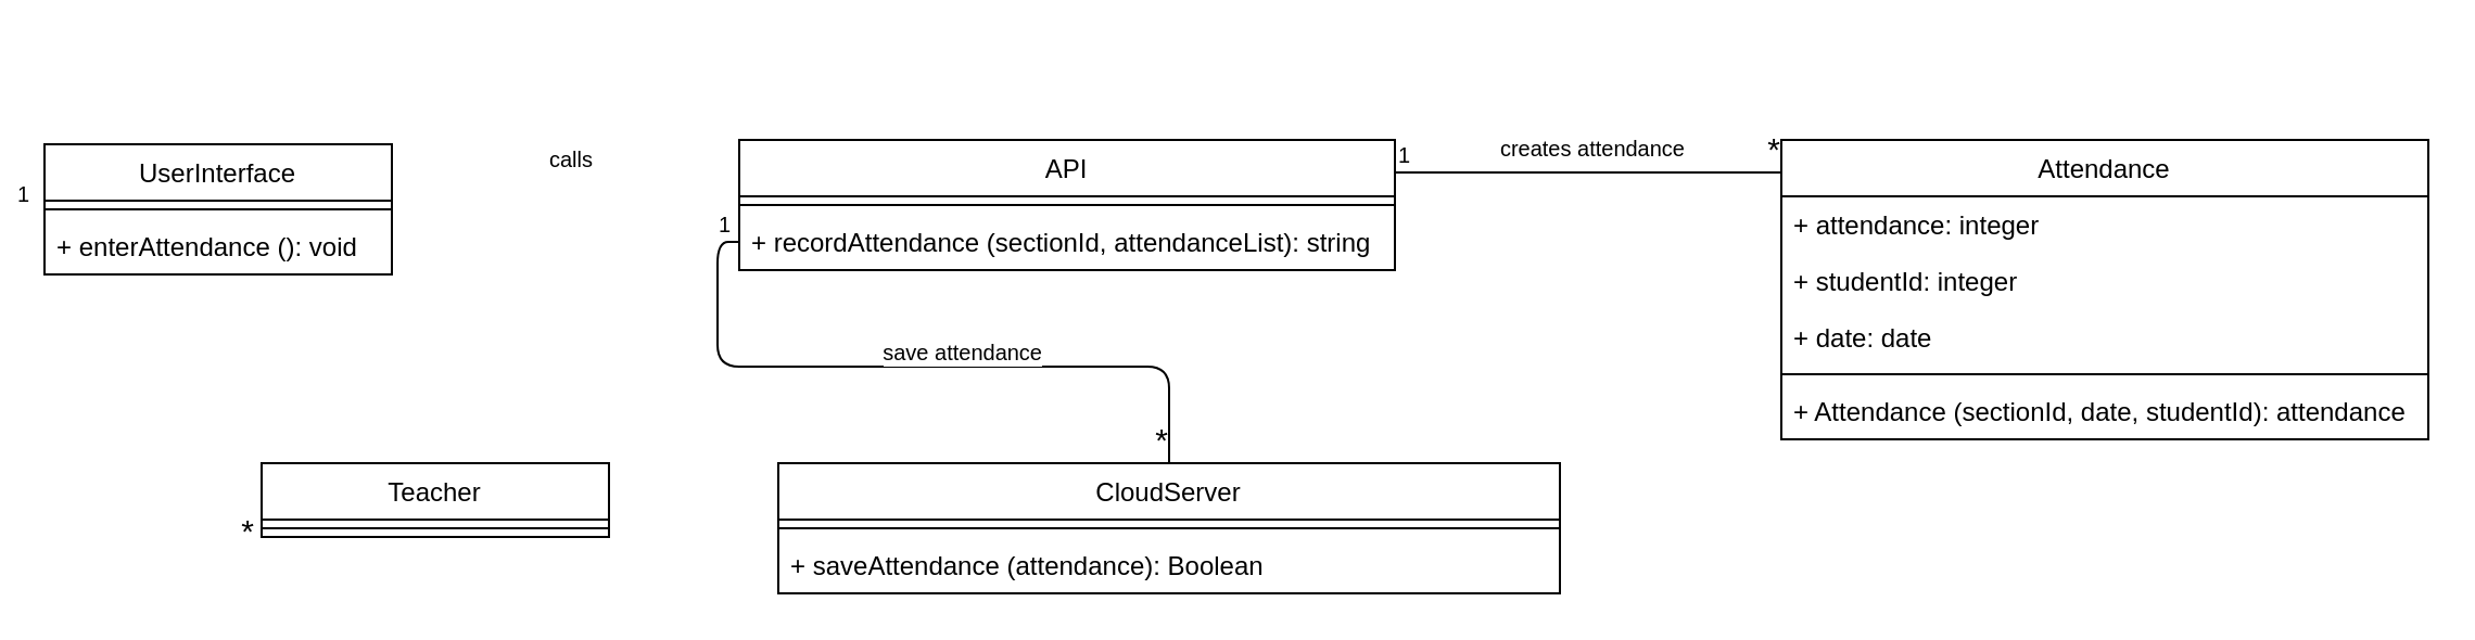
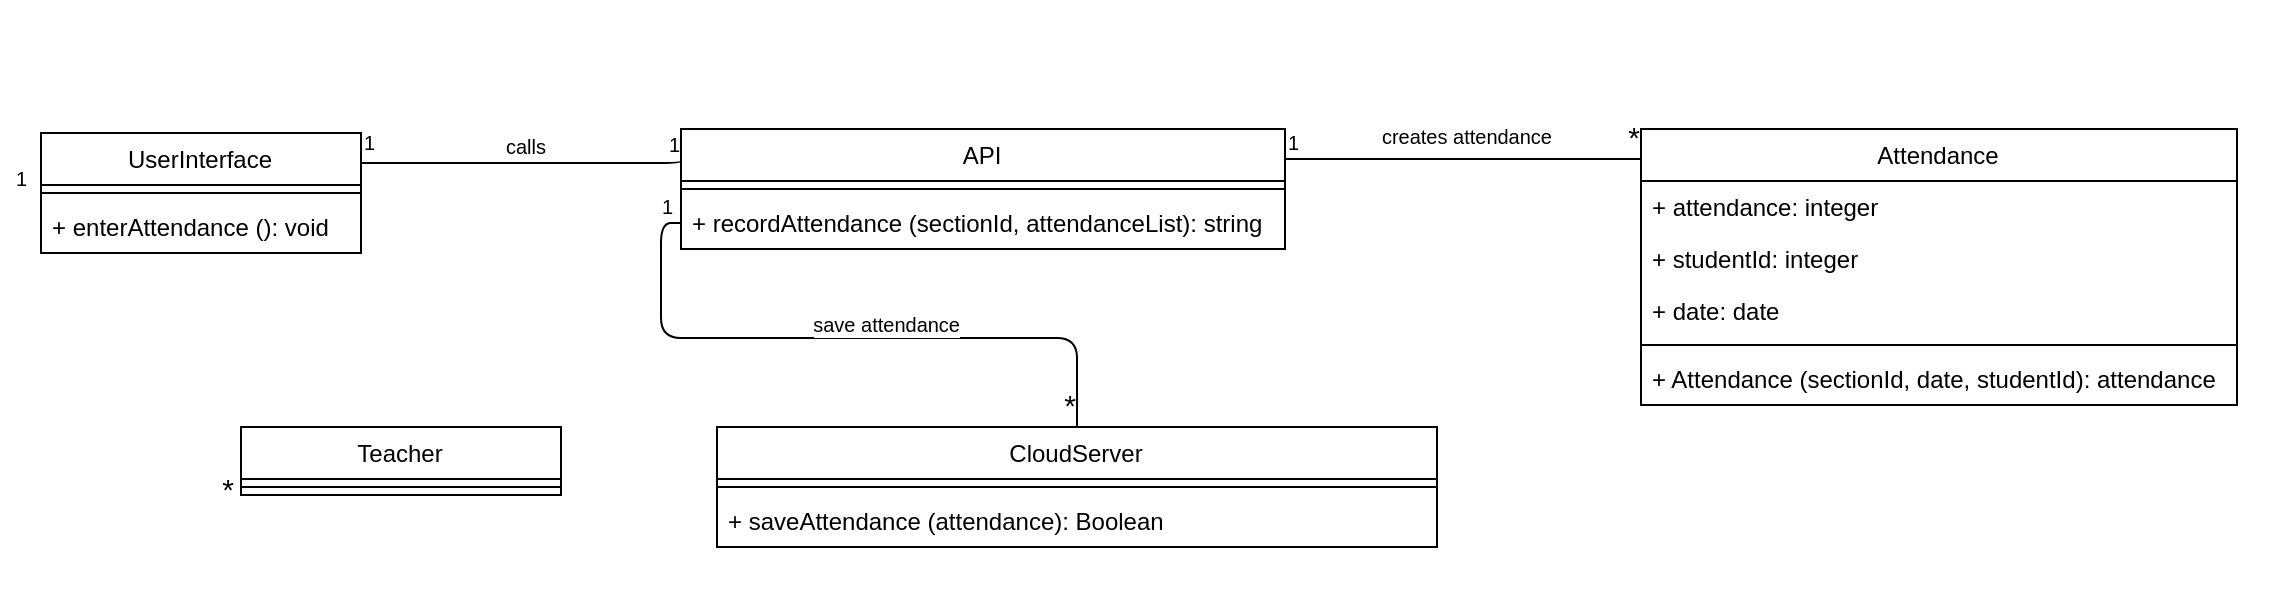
+ <mxCell id="3" value="" style="endArrow=none;html=1;edgeStyle=orthogonalEdgeStyle;exitX=1;exitY=0.25;exitDx=0;exitDy=0;entryX=0;entryY=0.25;entryDx=0;entryDy=0;" edge="1" parent="1" source="11" target="14"><mxGeometry relative="1" as="geometry"><mxPoint x="538" y="91.429" as="sourcePoint" /><mxPoint x="598.333" y="96.222" as="targetPoint" /><Array as="points"><mxPoint x="340" y="81" /><mxPoint x="340" y="81" /></Array></mxGeometry></mxCell>
+ <mxCell id="4" value="1" style="resizable=0;html=1;align=left;verticalAlign=bottom;labelBackgroundColor=#ffffff;fontSize=10;" connectable="0" vertex="1" parent="3"><mxGeometry x="-1" relative="1" as="geometry"><mxPoint y="-2" as="offset" /></mxGeometry></mxCell>
+ <mxCell id="5" value="1" style="resizable=0;html=1;align=right;verticalAlign=bottom;labelBackgroundColor=#ffffff;fontSize=10;" connectable="0" vertex="1" parent="3"><mxGeometry x="1" relative="1" as="geometry"><mxPoint y="1" as="offset" /></mxGeometry></mxCell>
